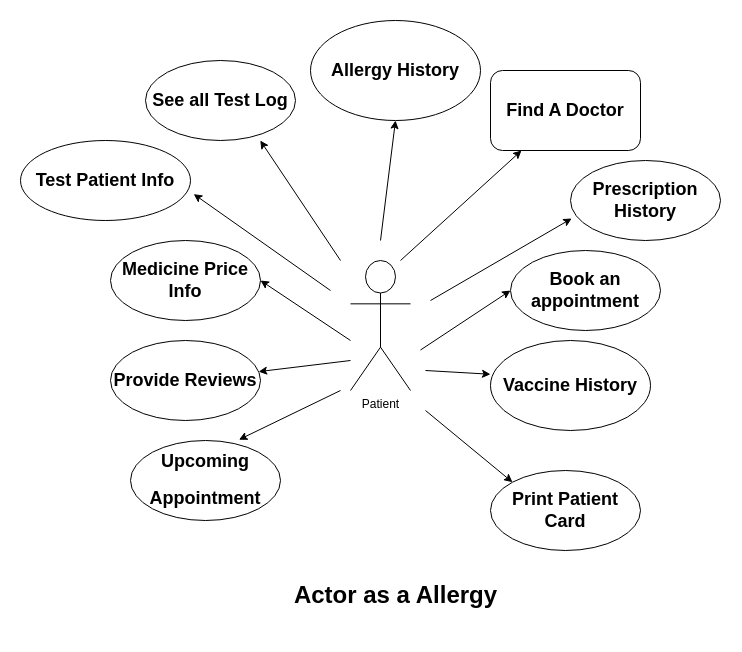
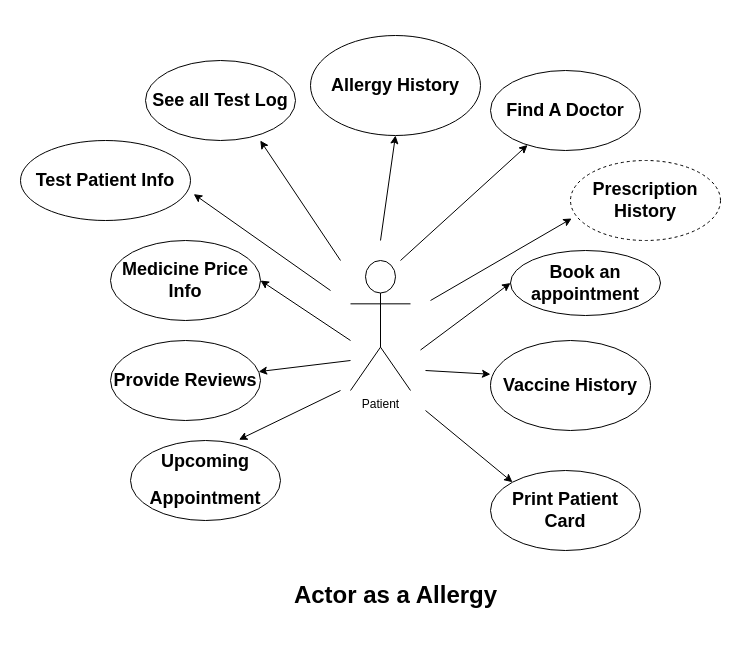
- <mxCell id="16" value="&lt;h2&gt;Allergy History&lt;/h2&gt;" style="ellipse;whiteSpace=wrap;html=1;" parent="1" vertex="1"><mxGeometry x="310" y="20" width="170" height="100" as="geometry" /></mxCell>
+ <mxCell id="16" value="&lt;h2&gt;Allergy History&lt;/h2&gt;" style="ellipse;whiteSpace=wrap;html=1;" parent="1" vertex="1"><mxGeometry x="310" y="35" width="170" height="100" as="geometry" /></mxCell>
- <mxCell id="3" value="&lt;h2&gt;Find A Doctor&lt;/h2&gt;" style="whiteSpace=wrap;html=1;rounded=1;" parent="1" vertex="1"><mxGeometry x="490" y="70" width="150" height="80" as="geometry" /></mxCell>
+ <mxCell id="3" value="&lt;h2&gt;Find A Doctor&lt;/h2&gt;" style="ellipse;whiteSpace=wrap;html=1;" parent="1" vertex="1"><mxGeometry x="490" y="70" width="150" height="80" as="geometry" /></mxCell>
- <mxCell id="7" value="&lt;h2&gt;Prescription History&lt;/h2&gt;" style="ellipse;whiteSpace=wrap;html=1;" parent="1" vertex="1"><mxGeometry x="570" y="160" width="150" height="80" as="geometry" /></mxCell>
+ <mxCell id="7" value="&lt;h2&gt;Prescription History&lt;/h2&gt;" style="ellipse;whiteSpace=wrap;html=1;dashed=1;" parent="1" vertex="1"><mxGeometry x="570" y="160" width="150" height="80" as="geometry" /></mxCell>
- <mxCell id="6" value="&lt;h2&gt;Book an&lt;br/&gt; appointment&lt;/h2&gt;" style="ellipse;whiteSpace=wrap;html=1;" parent="1" vertex="1"><mxGeometry x="510" y="250" width="150" height="80" as="geometry" /></mxCell>
+ <mxCell id="6" value="&lt;h2&gt;Book an&lt;br/&gt; appointment&lt;/h2&gt;" style="ellipse;whiteSpace=wrap;html=1;" parent="1" vertex="1"><mxGeometry x="510" y="250" width="150" height="65" as="geometry" /></mxCell>
